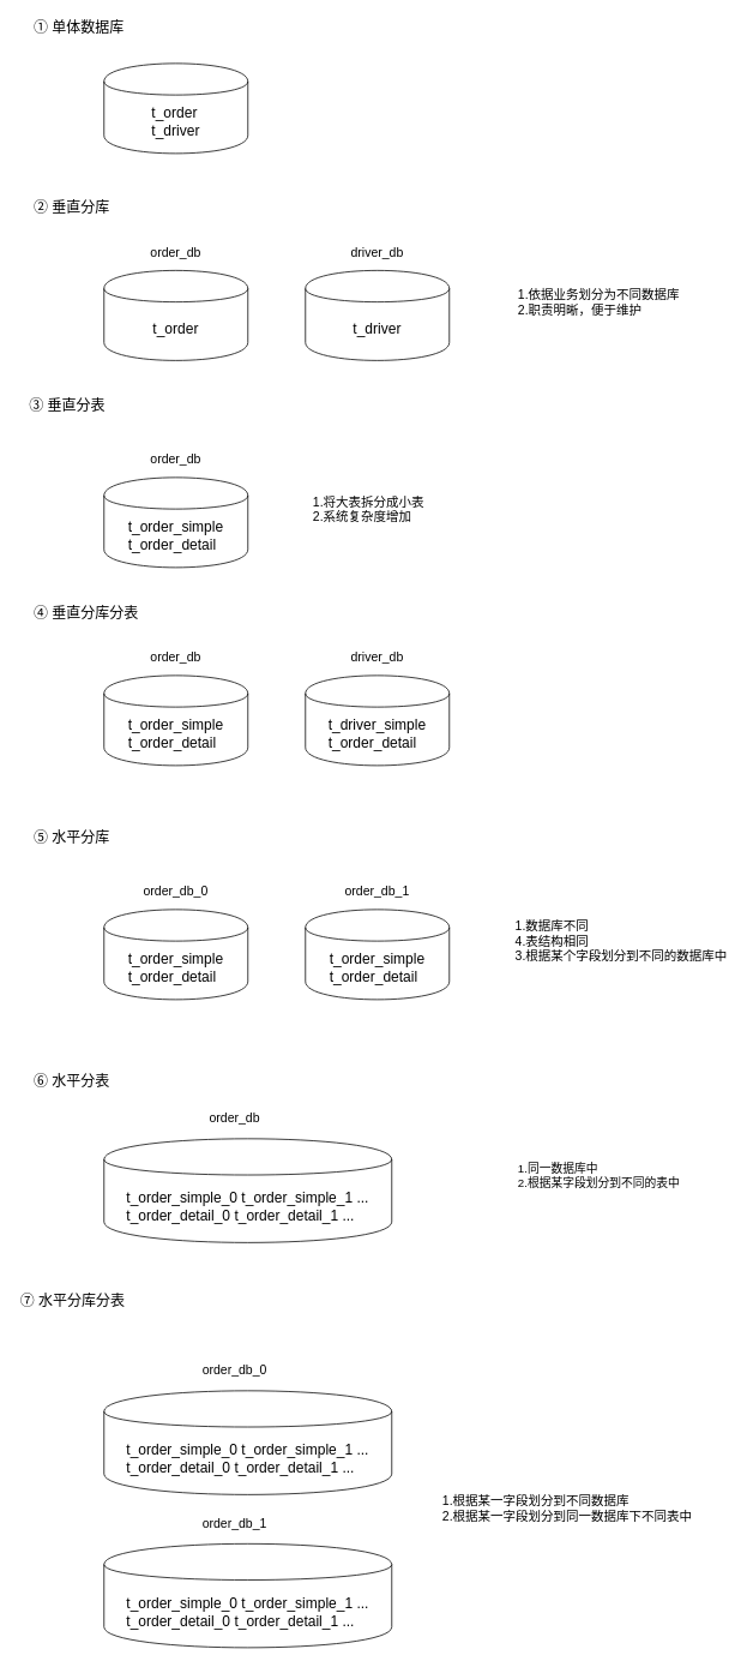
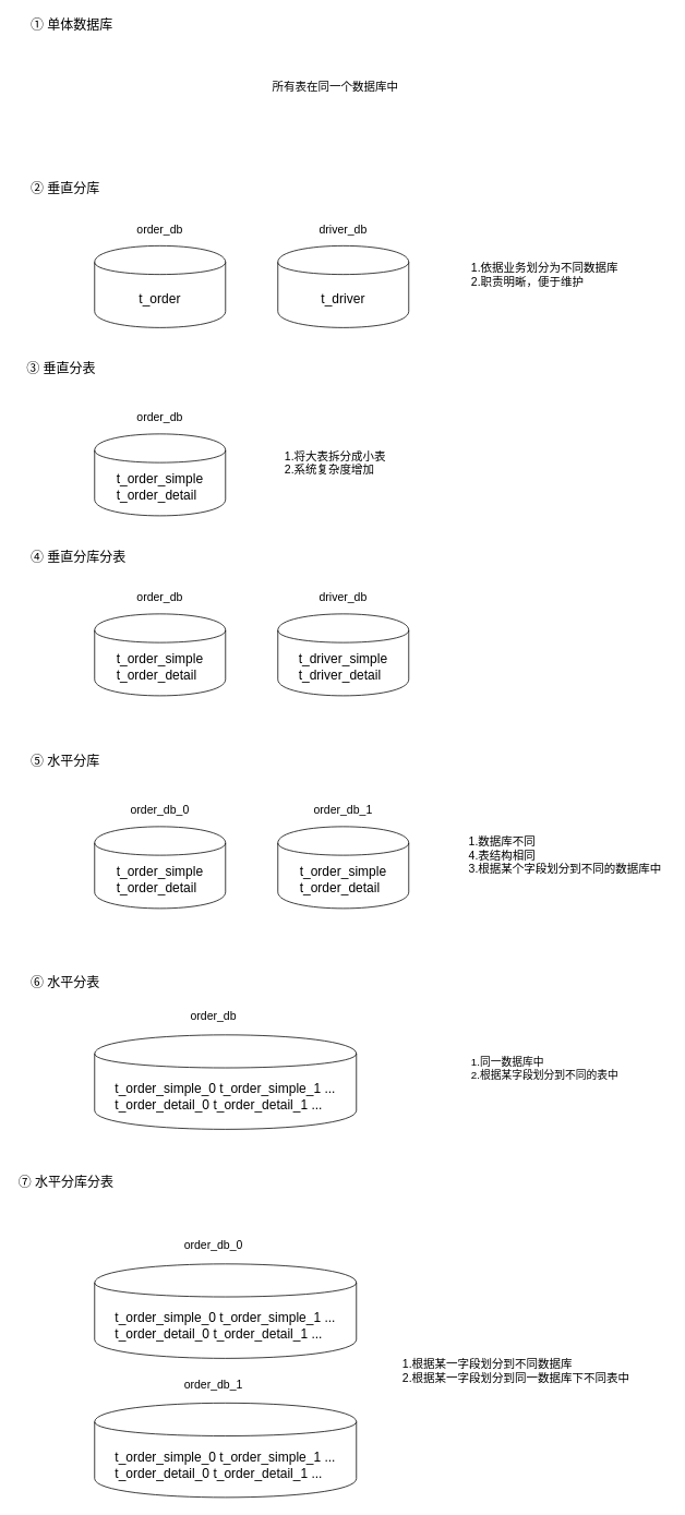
+ <mxCell id="27" value="&lt;div style=&quot;text-align: justify&quot;&gt;&lt;span&gt;&lt;font style=&quot;font-size: 14px&quot;&gt;所有表在同一个数据库中&lt;/font&gt;&lt;/span&gt;&lt;/div&gt;" style="text;html=1;align=center;verticalAlign=middle;resizable=0;points=[];autosize=1;" parent="1" vertex="1"><mxGeometry x="324" y="96" width="170" height="20" as="geometry" /></mxCell>
- <mxCell id="3" value="&lt;div style=&quot;text-align: justify&quot;&gt;&lt;span style=&quot;font-size: 16px&quot;&gt;t_order&lt;/span&gt;&lt;/div&gt;&lt;font style=&quot;font-size: 16px&quot;&gt;&lt;div style=&quot;text-align: justify&quot;&gt;&lt;span&gt;t_driver&lt;/span&gt;&lt;/div&gt;&lt;/font&gt;" style="shape=cylinder;whiteSpace=wrap;html=1;boundedLbl=1;backgroundOutline=1;align=center;" parent="1" vertex="1"><mxGeometry x="115" y="70" width="160" height="100" as="geometry" /></mxCell>
- <mxCell id="35" value="&lt;div style=&quot;text-align: justify&quot;&gt;&lt;span style=&quot;font-size: 16px&quot;&gt;t_driver_simple&lt;/span&gt;&lt;/div&gt;&lt;div style=&quot;text-align: justify&quot;&gt;&lt;span style=&quot;font-size: 16px&quot;&gt;t_order_detail&lt;/span&gt;&lt;/div&gt;" style="shape=cylinder;whiteSpace=wrap;html=1;boundedLbl=1;backgroundOutline=1;align=center;" parent="34" vertex="1"><mxGeometry y="30" width="160" height="100" as="geometry" /></mxCell>
+ <mxCell id="35" value="&lt;div style=&quot;text-align: justify&quot;&gt;&lt;span style=&quot;font-size: 16px&quot;&gt;t_driver_simple&lt;/span&gt;&lt;/div&gt;&lt;div style=&quot;text-align: justify&quot;&gt;&lt;span style=&quot;font-size: 16px&quot;&gt;t_driver_detail&lt;/span&gt;&lt;/div&gt;" style="shape=cylinder;whiteSpace=wrap;html=1;boundedLbl=1;backgroundOutline=1;align=center;" parent="34" vertex="1"><mxGeometry y="30" width="160" height="100" as="geometry" /></mxCell>
